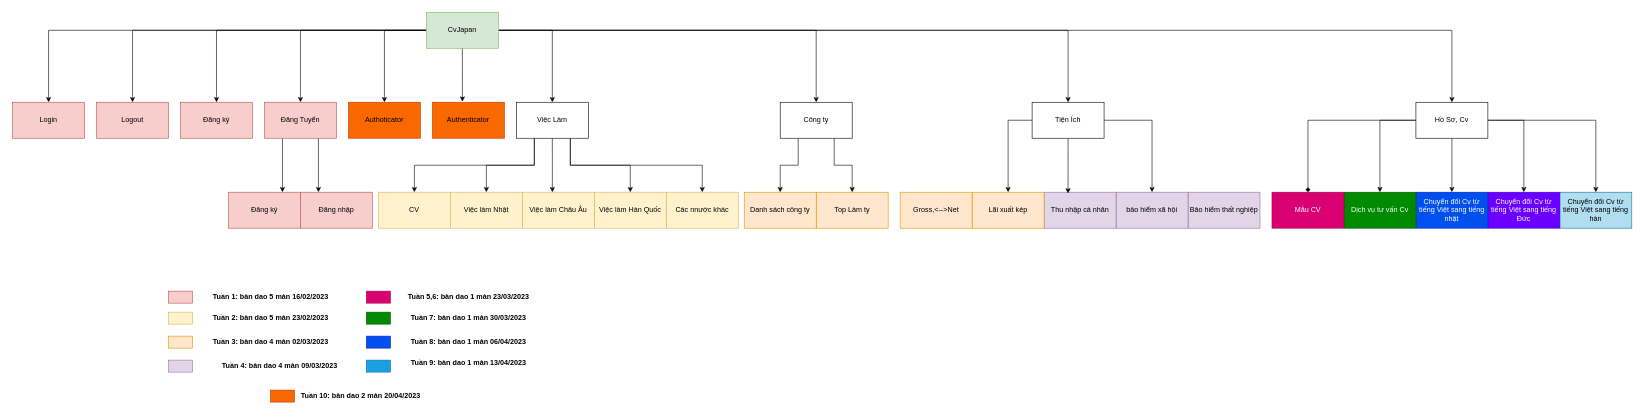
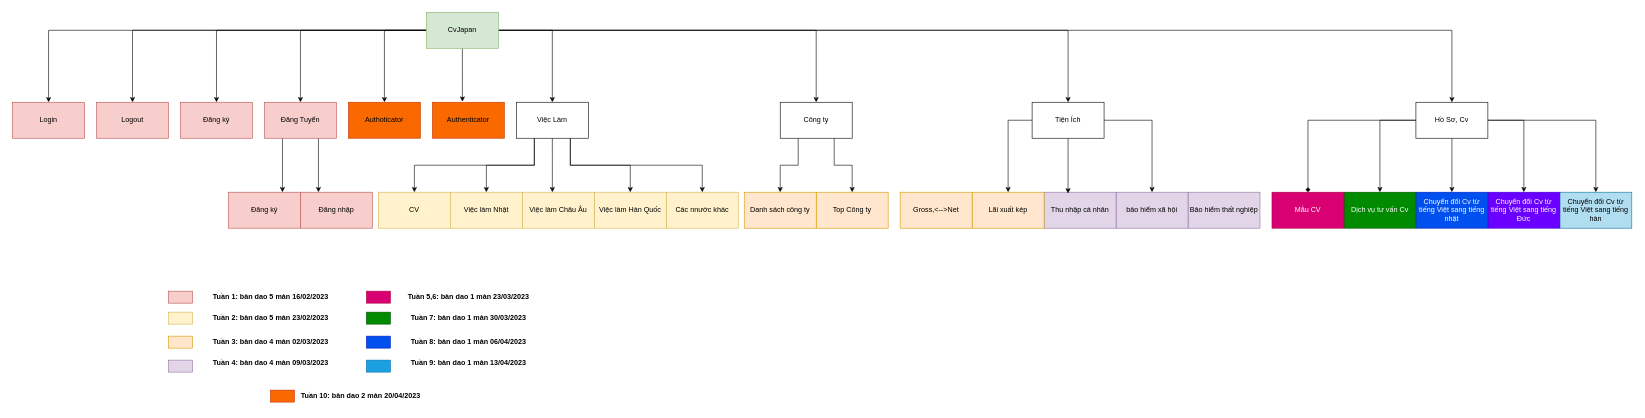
- <mxCell id="14" value="Top Làm ty" style="rounded=0;whiteSpace=wrap;html=1;fillColor=#ffe6cc;strokeColor=#d79b00;" vertex="1" parent="1"><mxGeometry x="1360" y="320" width="120" height="60" as="geometry" /></mxCell>
+ <mxCell id="14" value="Top Công ty" style="rounded=0;whiteSpace=wrap;html=1;fillColor=#ffe6cc;strokeColor=#d79b00;" vertex="1" parent="1"><mxGeometry x="1360" y="320" width="120" height="60" as="geometry" /></mxCell>
- <mxCell id="66" value="&lt;b&gt;Tuần 4: bàn dao 4 màn 09/03/2023&lt;/b&gt;" style="text;html=1;align=center;verticalAlign=middle;resizable=0;points=[];autosize=1;strokeColor=none;fillColor=none;" vertex="1" parent="1"><mxGeometry x="355" y="595" width="220" height="30" as="geometry" /></mxCell>
+ <mxCell id="66" value="&lt;b&gt;Tuần 4: bàn dao 4 màn 09/03/2023&lt;/b&gt;" style="text;html=1;align=center;verticalAlign=middle;resizable=0;points=[];autosize=1;strokeColor=none;fillColor=none;" vertex="1" parent="1"><mxGeometry x="340" y="590" width="220" height="30" as="geometry" /></mxCell>
